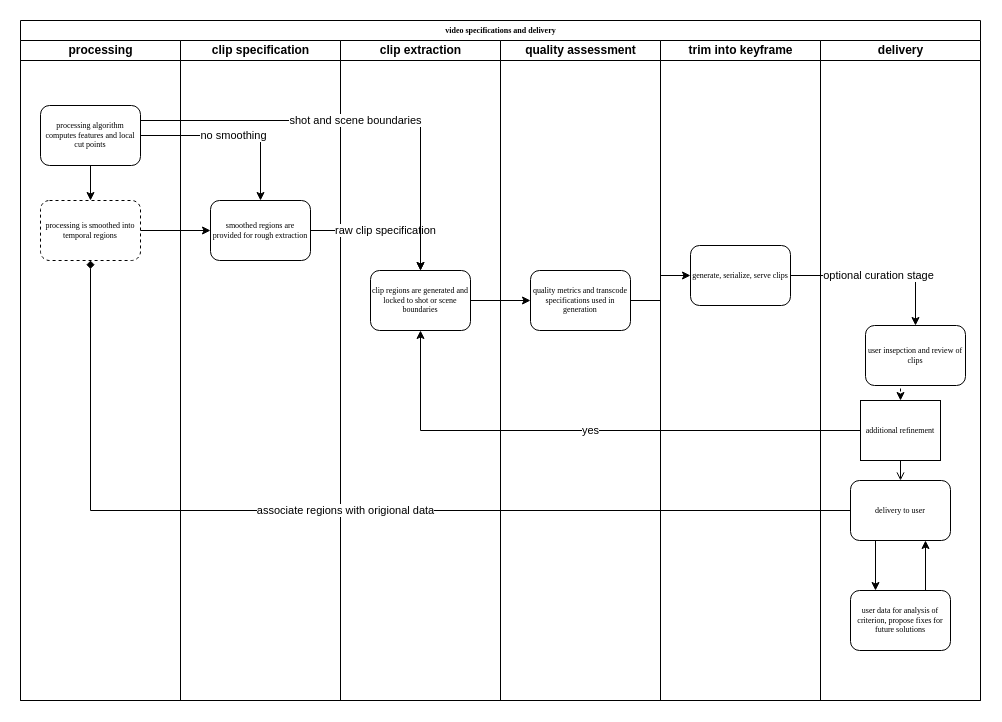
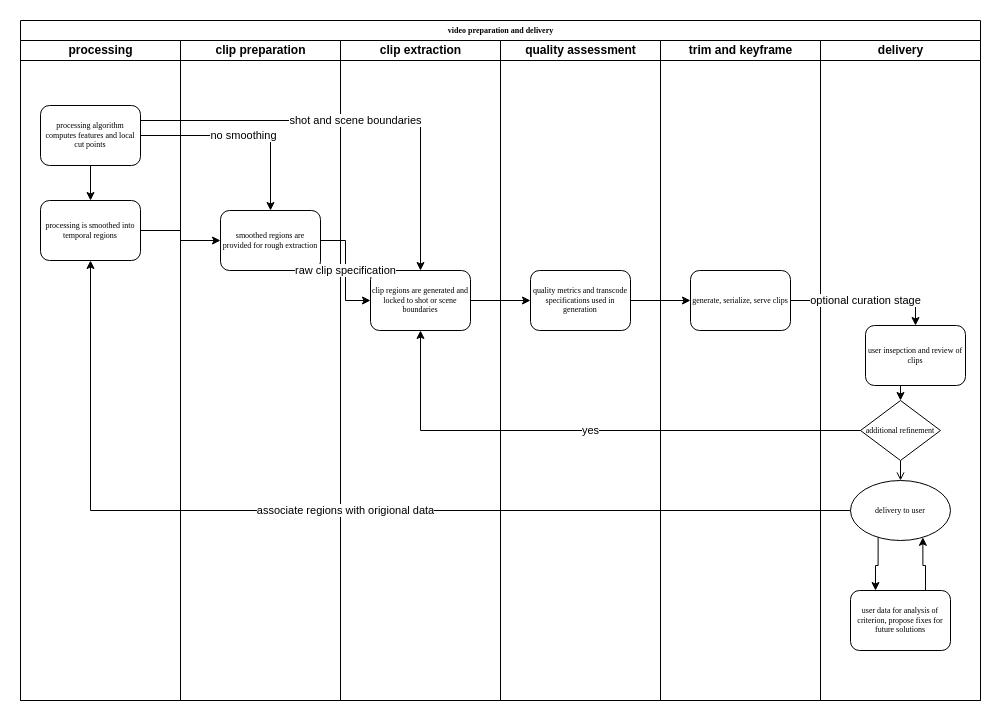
- <mxCell id="2" value="video specifications and delivery" style="swimlane;html=1;childLayout=stackLayout;startSize=20;rounded=0;shadow=0;labelBackgroundColor=none;strokeWidth=1;fontFamily=Verdana;fontSize=8;align=center;" parent="1" vertex="1"><mxGeometry x="20" y="20" width="960" height="680" as="geometry" /></mxCell>
+ <mxCell id="2" value="video preparation and delivery" style="swimlane;html=1;childLayout=stackLayout;startSize=20;rounded=0;shadow=0;labelBackgroundColor=none;strokeWidth=1;fontFamily=Verdana;fontSize=8;align=center;" parent="1" vertex="1"><mxGeometry x="20" y="20" width="960" height="680" as="geometry" /></mxCell>
- <mxCell id="7" value="clip specification" style="swimlane;html=1;startSize=20;" parent="2" vertex="1"><mxGeometry x="160" y="20" width="160" height="660" as="geometry" /></mxCell>
+ <mxCell id="7" value="clip preparation" style="swimlane;html=1;startSize=20;" parent="2" vertex="1"><mxGeometry x="160" y="20" width="160" height="660" as="geometry" /></mxCell>
- <mxCell id="13" value="trim into keyframe" style="swimlane;html=1;startSize=20;" parent="2" vertex="1"><mxGeometry x="640" y="20" width="160" height="660" as="geometry" /></mxCell>
+ <mxCell id="13" value="trim and keyframe" style="swimlane;html=1;startSize=20;" parent="2" vertex="1"><mxGeometry x="640" y="20" width="160" height="660" as="geometry" /></mxCell>
- <mxCell id="6" value="processing is smoothed into temporal regions" style="rounded=1;whiteSpace=wrap;html=1;shadow=0;labelBackgroundColor=none;strokeWidth=1;fontFamily=Verdana;fontSize=8;align=center;dashed=1;" parent="3" vertex="1"><mxGeometry x="20" y="160" width="100" height="60" as="geometry" /></mxCell>
+ <mxCell id="6" value="processing is smoothed into temporal regions" style="rounded=1;whiteSpace=wrap;html=1;shadow=0;labelBackgroundColor=none;strokeWidth=1;fontFamily=Verdana;fontSize=8;align=center;" parent="3" vertex="1"><mxGeometry x="20" y="160" width="100" height="60" as="geometry" /></mxCell>
- <mxCell id="8" value="smoothed regions are provided for rough extraction" style="rounded=1;whiteSpace=wrap;html=1;shadow=0;labelBackgroundColor=none;strokeWidth=1;fontFamily=Verdana;fontSize=8;align=center;" parent="7" vertex="1"><mxGeometry x="30" y="160" width="100" height="60" as="geometry" /></mxCell>
+ <mxCell id="8" value="smoothed regions are provided for rough extraction" style="rounded=1;whiteSpace=wrap;html=1;shadow=0;labelBackgroundColor=none;strokeWidth=1;fontFamily=Verdana;fontSize=8;align=center;" parent="7" vertex="1"><mxGeometry x="40" y="170" width="100" height="60" as="geometry" /></mxCell>
- <mxCell id="32" value="associate regions with origional data" style="edgeStyle=orthogonalEdgeStyle;rounded=0;orthogonalLoop=1;jettySize=auto;html=1;exitX=0;exitY=0.5;exitDx=0;exitDy=0;entryX=0.5;entryY=1;entryDx=0;entryDy=0;endArrow=diamond;" parent="2" source="21" target="6" edge="1"><mxGeometry relative="1" as="geometry" /></mxCell>
+ <mxCell id="32" value="associate regions with origional data" style="edgeStyle=orthogonalEdgeStyle;rounded=0;orthogonalLoop=1;jettySize=auto;html=1;exitX=0;exitY=0.5;exitDx=0;exitDy=0;entryX=0.5;entryY=1;entryDx=0;entryDy=0;" parent="2" source="21" target="6" edge="1"><mxGeometry relative="1" as="geometry" /></mxCell>
- <mxCell id="14" value="generate, serialize, serve clips" style="rounded=1;whiteSpace=wrap;html=1;shadow=0;labelBackgroundColor=none;strokeWidth=1;fontFamily=Verdana;fontSize=8;align=center;" parent="13" vertex="1"><mxGeometry x="30" y="205" width="100" height="60" as="geometry" /></mxCell>
+ <mxCell id="14" value="generate, serialize, serve clips" style="rounded=1;whiteSpace=wrap;html=1;shadow=0;labelBackgroundColor=none;strokeWidth=1;fontFamily=Verdana;fontSize=8;align=center;" parent="13" vertex="1"><mxGeometry x="30" y="230" width="100" height="60" as="geometry" /></mxCell>
- <mxCell id="16" style="edgeStyle=orthogonalEdgeStyle;rounded=0;orthogonalLoop=1;jettySize=auto;html=1;exitX=0.5;exitY=1;exitDx=0;exitDy=0;entryX=0.5;entryY=0;entryDx=0;entryDy=0;dashed=1;" parent="15" source="18" target="19" edge="1"><mxGeometry relative="1" as="geometry" /></mxCell>
+ <mxCell id="16" style="edgeStyle=orthogonalEdgeStyle;rounded=0;orthogonalLoop=1;jettySize=auto;html=1;exitX=0.5;exitY=1;exitDx=0;exitDy=0;entryX=0.5;entryY=0;entryDx=0;entryDy=0;" parent="15" source="18" target="19" edge="1"><mxGeometry relative="1" as="geometry" /></mxCell>
- <mxCell id="19" value="additional refinement" style="whiteSpace=wrap;html=1;shadow=0;labelBackgroundColor=none;strokeWidth=1;fontFamily=Verdana;fontSize=8;align=center;rounded=0;" parent="15" vertex="1"><mxGeometry x="40" y="360" width="80" height="60" as="geometry" /></mxCell>
+ <mxCell id="19" value="additional refinement" style="rhombus;whiteSpace=wrap;html=1;rounded=0;shadow=0;labelBackgroundColor=none;strokeWidth=1;fontFamily=Verdana;fontSize=8;align=center;" parent="15" vertex="1"><mxGeometry x="40" y="360" width="80" height="60" as="geometry" /></mxCell>
- <mxCell id="21" value="delivery to user" style="rounded=1;whiteSpace=wrap;html=1;shadow=0;labelBackgroundColor=none;strokeWidth=1;fontFamily=Verdana;fontSize=8;align=center;" parent="15" vertex="1"><mxGeometry x="30" y="440" width="100" height="60" as="geometry" /></mxCell>
+ <mxCell id="21" value="delivery to user" style="ellipse;whiteSpace=wrap;html=1;shadow=0;labelBackgroundColor=none;strokeWidth=1;fontFamily=Verdana;fontSize=8;align=center;" parent="15" vertex="1"><mxGeometry x="30" y="440" width="100" height="60" as="geometry" /></mxCell>
